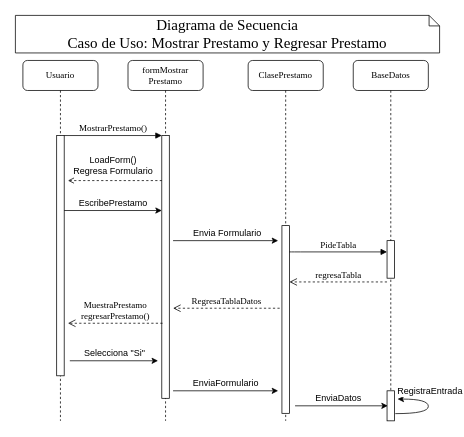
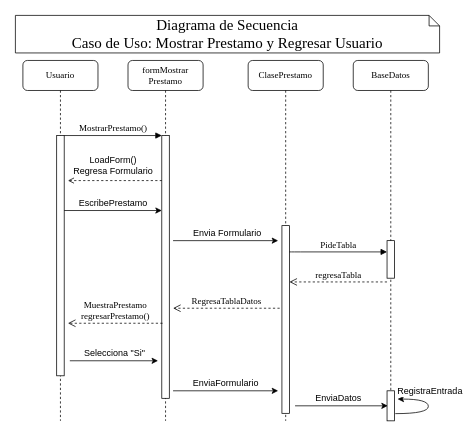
- <mxCell id="17" value="Diagrama de Secuencia&lt;br style=&quot;font-size: 20px&quot;&gt;Caso de Uso: Mostrar Prestamo y Regresar Prestamo" style="shape=note;whiteSpace=wrap;html=1;size=14;verticalAlign=top;align=center;spacingTop=-6;rounded=0;shadow=0;comic=0;labelBackgroundColor=none;strokeWidth=1;fontFamily=Verdana;fontSize=20;" parent="1" vertex="1"><mxGeometry x="20" y="20" width="565" height="50" as="geometry" /></mxCell>
+ <mxCell id="17" value="Diagrama de Secuencia&lt;br style=&quot;font-size: 20px&quot;&gt;Caso de Uso: Mostrar Prestamo y Regresar Usuario" style="shape=note;whiteSpace=wrap;html=1;size=14;verticalAlign=top;align=center;spacingTop=-6;rounded=0;shadow=0;comic=0;labelBackgroundColor=none;strokeWidth=1;fontFamily=Verdana;fontSize=20;" parent="1" vertex="1"><mxGeometry x="20" y="20" width="565" height="50" as="geometry" /></mxCell>
